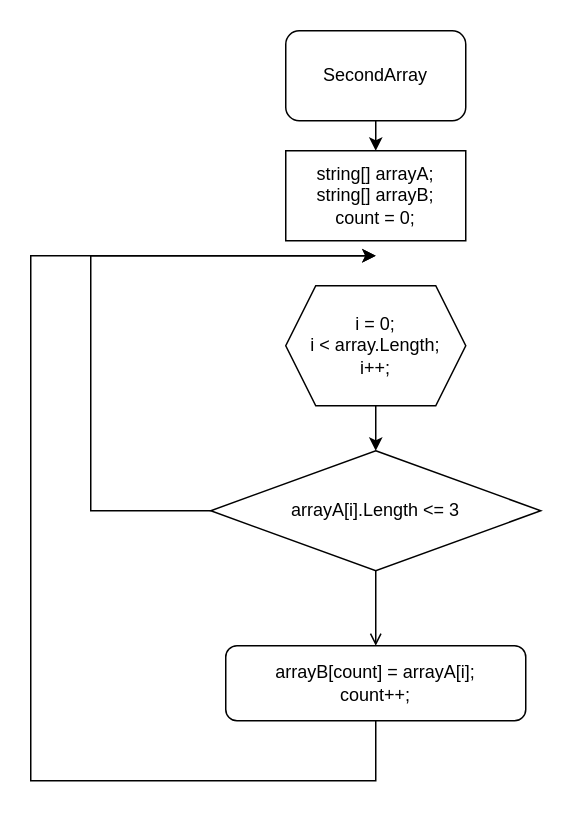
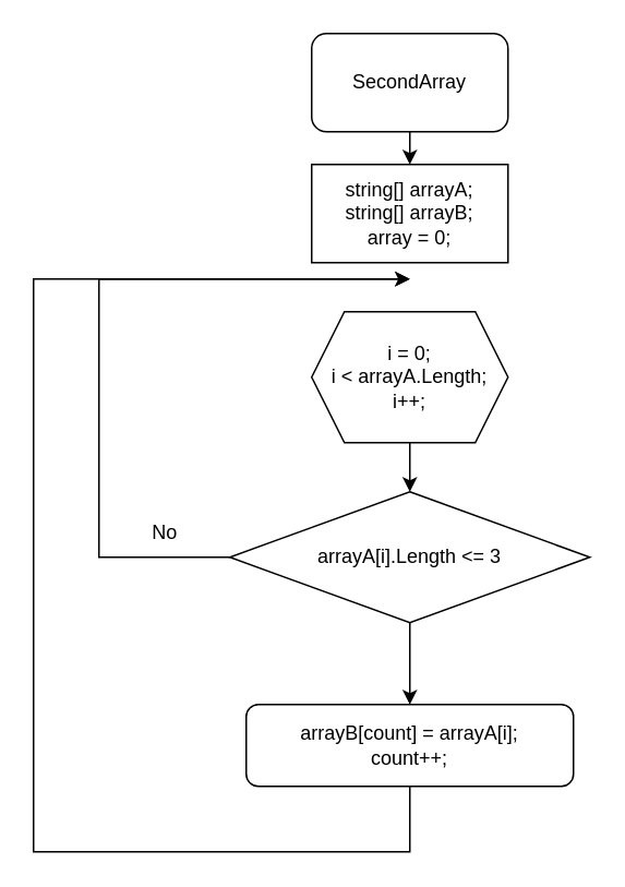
- <mxCell id="5" value="string[] arrayA;&lt;br&gt;string[] arrayB;&lt;br&gt;count = 0;" style="rounded=0;whiteSpace=wrap;html=1;" vertex="1" parent="1"><mxGeometry x="190" y="100" width="120" height="60" as="geometry" /></mxCell>
+ <mxCell id="5" value="string[] arrayA;&lt;br&gt;string[] arrayB;&lt;br&gt;array = 0;" style="rounded=0;whiteSpace=wrap;html=1;" vertex="1" parent="1"><mxGeometry x="190" y="100" width="120" height="60" as="geometry" /></mxCell>
- <mxCell id="7" value="i = 0;&lt;br&gt;i &amp;lt; array.Length;&lt;br&gt;i++;" style="shape=hexagon;perimeter=hexagonPerimeter2;whiteSpace=wrap;html=1;fixedSize=1;" vertex="1" parent="1"><mxGeometry x="190" y="190" width="120" height="80" as="geometry" /></mxCell>
+ <mxCell id="7" value="i = 0;&lt;br&gt;i &amp;lt; arrayA.Length;&lt;br&gt;i++;" style="shape=hexagon;perimeter=hexagonPerimeter2;whiteSpace=wrap;html=1;fixedSize=1;" vertex="1" parent="1"><mxGeometry x="190" y="190" width="120" height="80" as="geometry" /></mxCell>
+ <mxCell id="13" value="No" style="text;html=1;align=center;verticalAlign=middle;resizable=0;points=[];autosize=1;strokeColor=none;fillColor=none;" vertex="1" parent="1"><mxGeometry x="80" y="310" width="40" height="30" as="geometry" /></mxCell>
- <mxCell id="8" style="edgeStyle=orthogonalEdgeStyle;rounded=0;orthogonalLoop=1;jettySize=auto;html=1;entryX=0.5;entryY=0;entryDx=0;entryDy=0;endArrow=open;" edge="1" parent="1" source="10" target="12"><mxGeometry relative="1" as="geometry" /></mxCell>
+ <mxCell id="8" style="edgeStyle=orthogonalEdgeStyle;rounded=0;orthogonalLoop=1;jettySize=auto;html=1;entryX=0.5;entryY=0;entryDx=0;entryDy=0;" edge="1" parent="1" source="10" target="12"><mxGeometry relative="1" as="geometry" /></mxCell>
